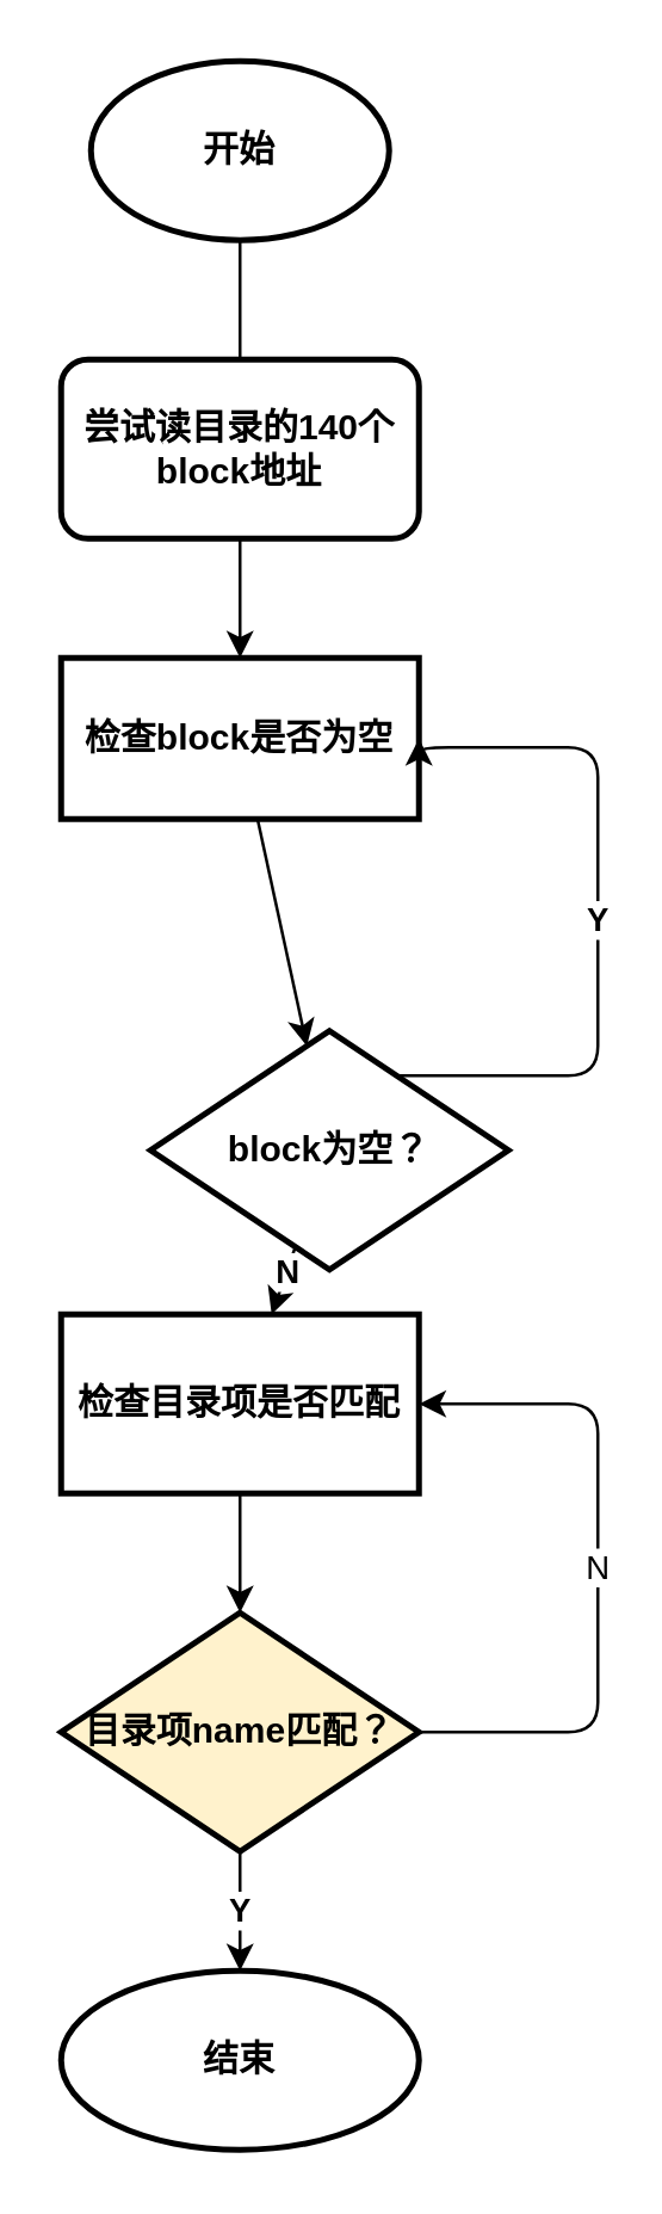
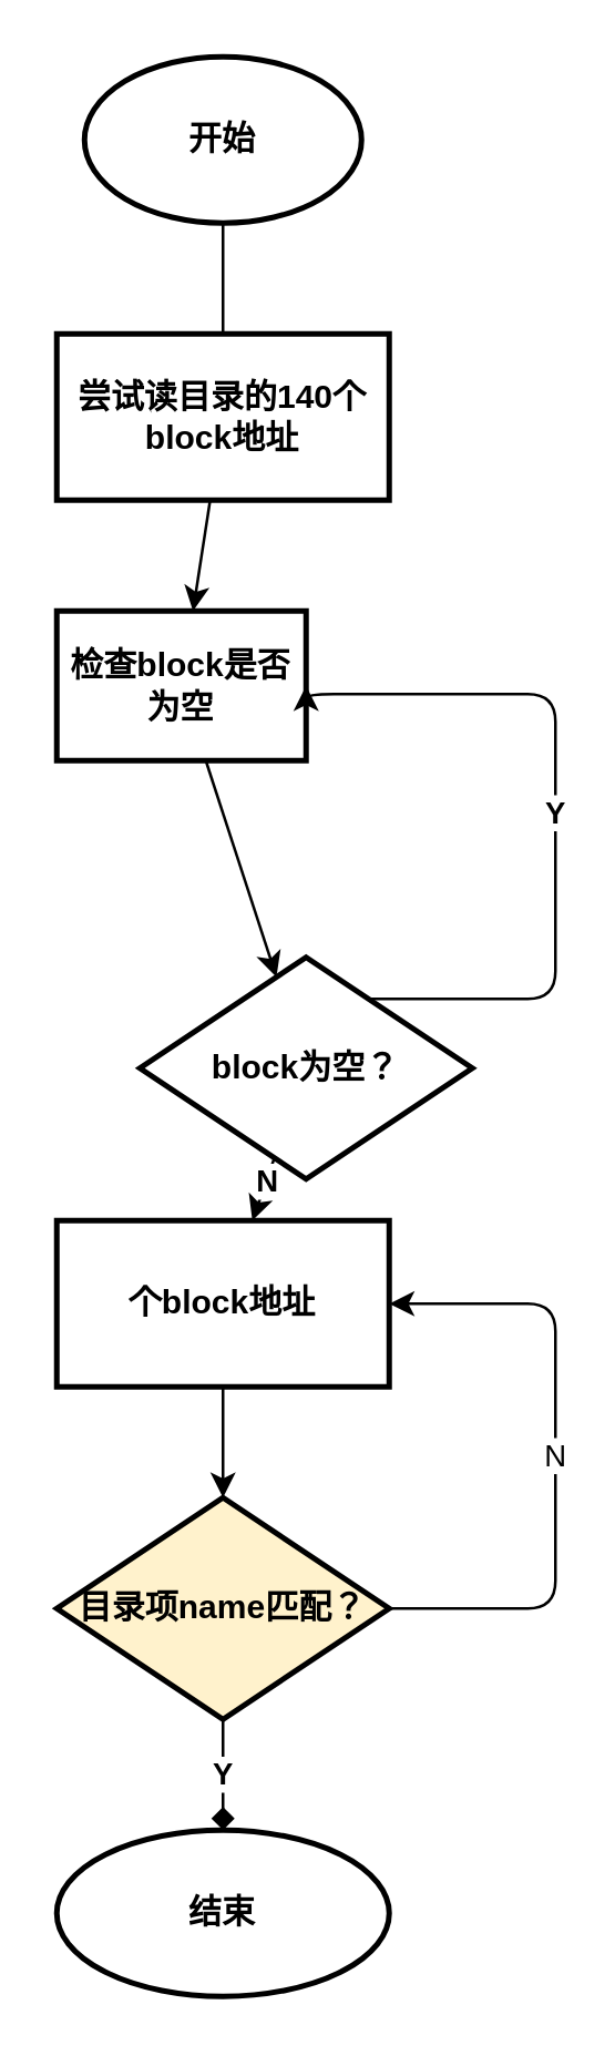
- <mxCell id="5" value="尝试读目录的140个block地址" style="whiteSpace=wrap;html=1;strokeWidth=2;fontStyle=1;rounded=1;" parent="1" vertex="1"><mxGeometry x="20" y="120" width="120" height="60" as="geometry" /></mxCell>
+ <mxCell id="5" value="尝试读目录的140个block地址" style="whiteSpace=wrap;html=1;strokeWidth=2;fontStyle=1" parent="1" vertex="1"><mxGeometry x="20" y="120" width="120" height="60" as="geometry" /></mxCell>
- <mxCell id="7" value="检查block是否为空" style="whiteSpace=wrap;html=1;strokeWidth=2;fontStyle=1" parent="1" vertex="1"><mxGeometry x="20" y="220" width="120" height="54" as="geometry" /></mxCell>
+ <mxCell id="7" value="检查block是否为空" style="whiteSpace=wrap;html=1;strokeWidth=2;fontStyle=1" parent="1" vertex="1"><mxGeometry x="20" y="220" width="90" height="54" as="geometry" /></mxCell>
- <mxCell id="13" value="检查目录项是否匹配" style="whiteSpace=wrap;html=1;strokeWidth=2;fontStyle=1" parent="1" vertex="1"><mxGeometry x="20" y="440" width="120" height="60" as="geometry" /></mxCell>
+ <mxCell id="13" value="个block地址" style="whiteSpace=wrap;html=1;strokeWidth=2;fontStyle=1" parent="1" vertex="1"><mxGeometry x="20" y="440" width="120" height="60" as="geometry" /></mxCell>
- <mxCell id="14" value="Y" style="edgeStyle=orthogonalEdgeStyle;html=1;fontStyle=1" parent="1" source="16" target="17" edge="1"><mxGeometry relative="1" as="geometry" /></mxCell>
+ <mxCell id="14" value="Y" style="edgeStyle=orthogonalEdgeStyle;html=1;fontStyle=1;endArrow=diamond;" parent="1" source="16" target="17" edge="1"><mxGeometry relative="1" as="geometry" /></mxCell>
